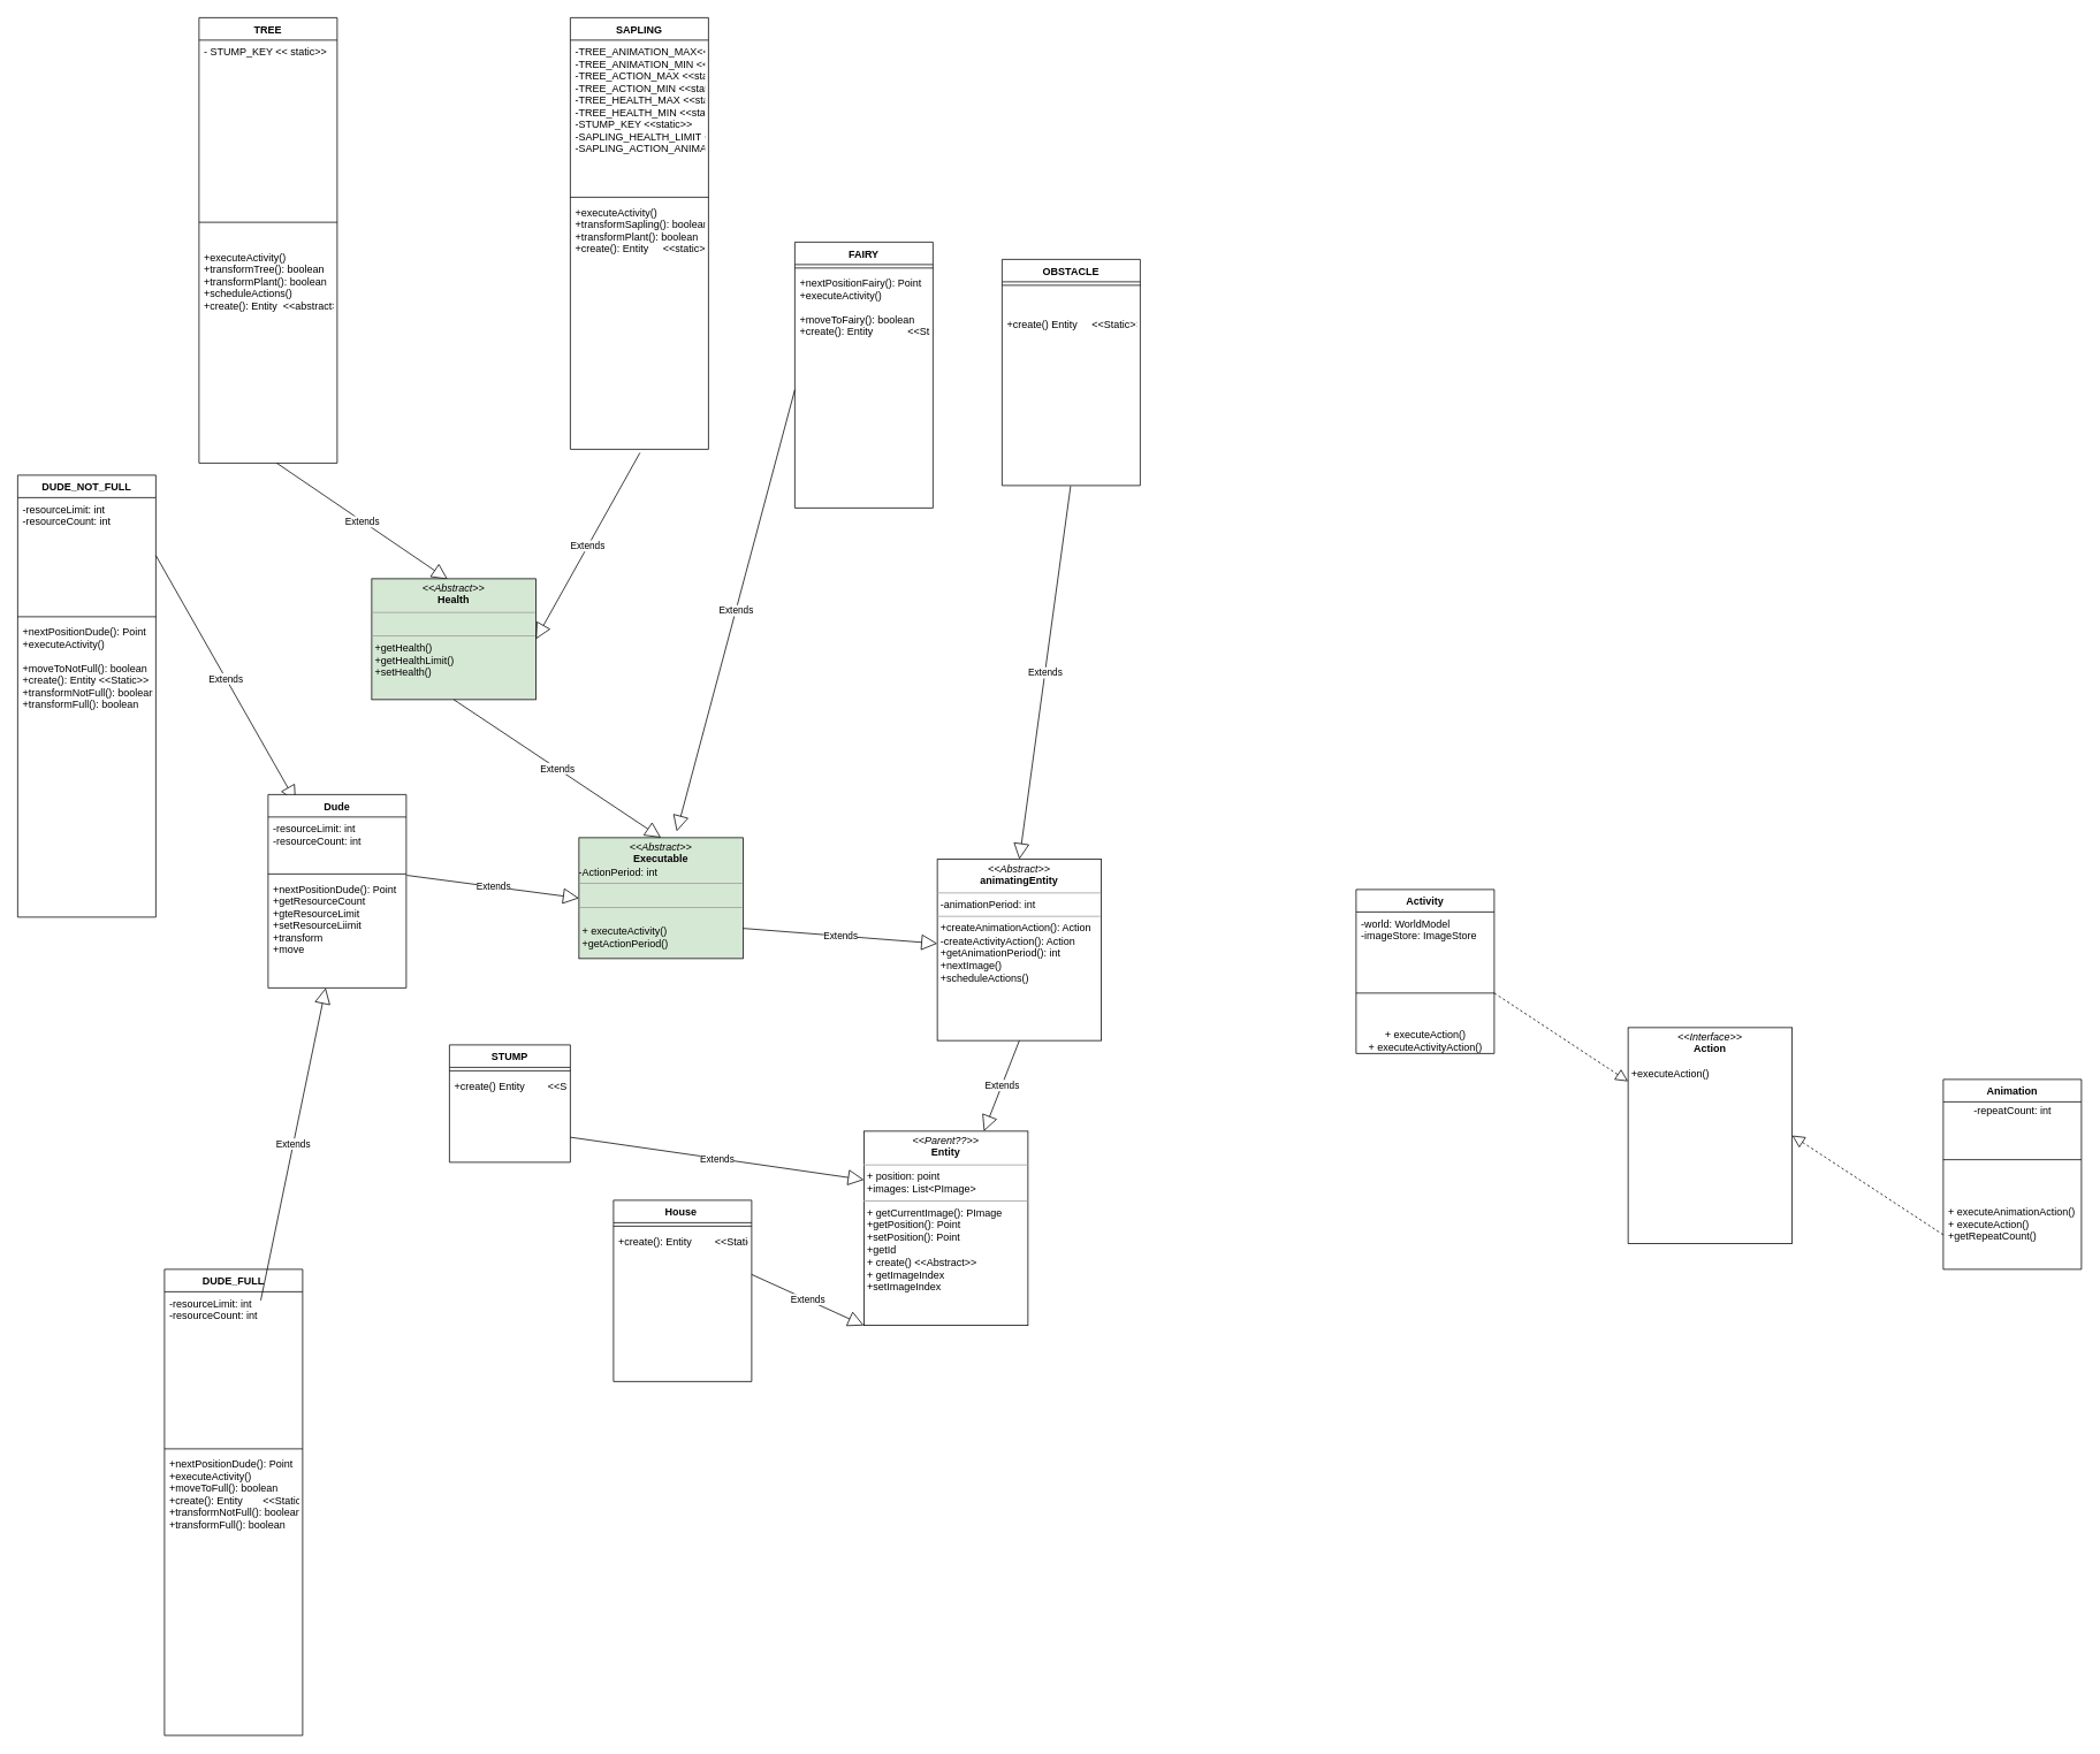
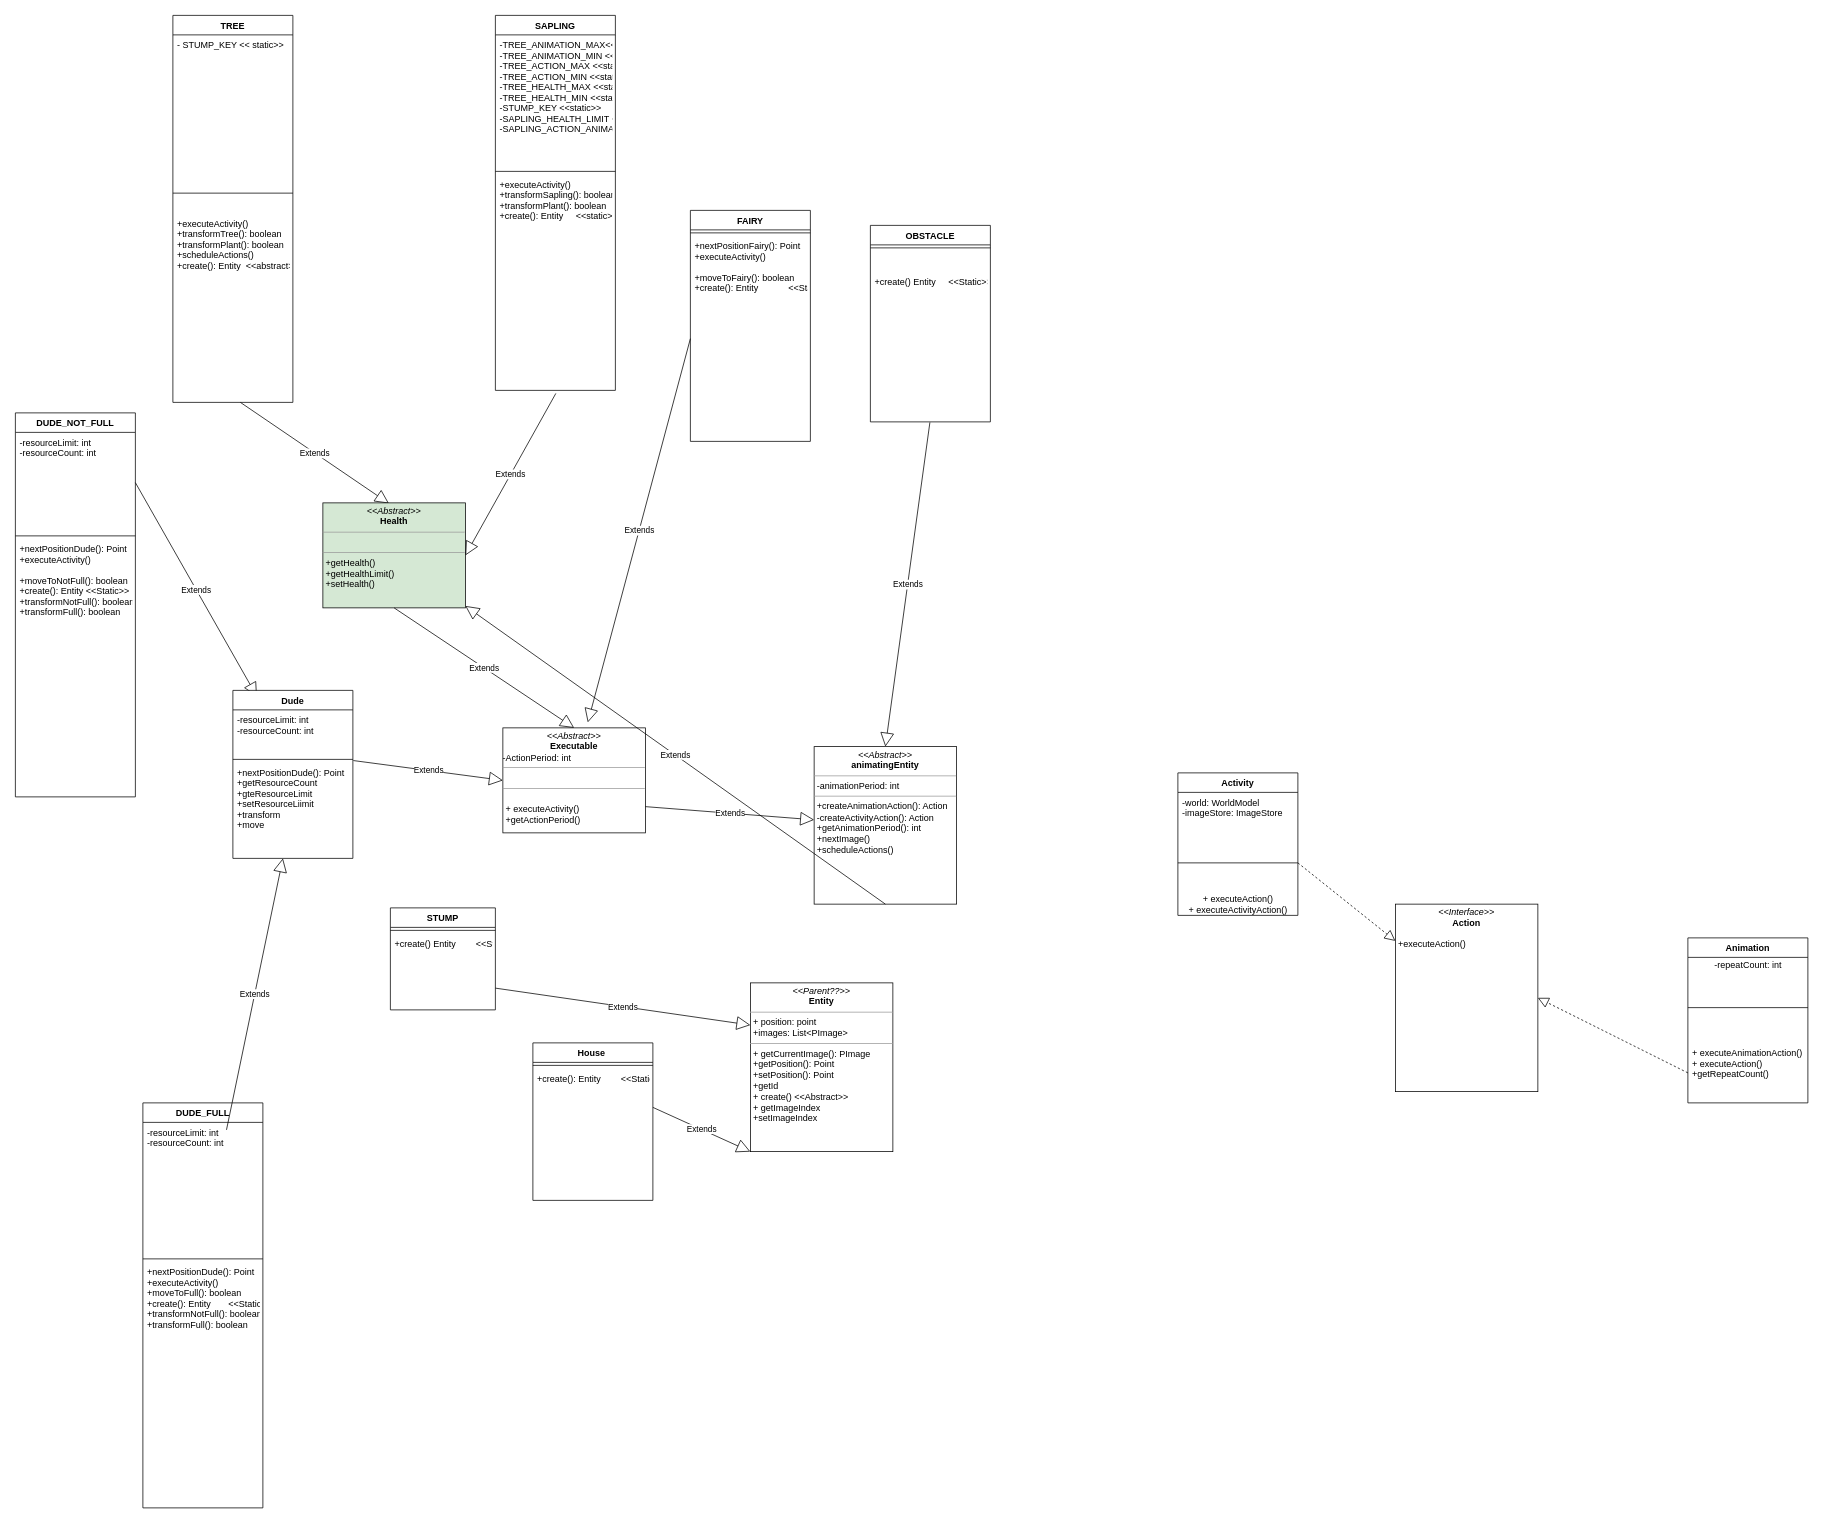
- <mxCell id="30" value="&lt;p style=&quot;margin: 0px ; margin-top: 4px ; text-align: center&quot;&gt;&lt;i&gt;&amp;lt;&amp;lt;Abstract&amp;gt;&amp;gt;&lt;/i&gt;&lt;br&gt;&lt;b&gt;Executable&lt;/b&gt;&lt;/p&gt;-ActionPeriod: int&lt;hr size=&quot;1&quot;&gt;&lt;p style=&quot;margin: 0px ; margin-left: 4px&quot;&gt;&lt;br&gt;&lt;/p&gt;&lt;hr size=&quot;1&quot;&gt;&lt;p style=&quot;margin: 0px ; margin-left: 4px&quot;&gt;&lt;br&gt;+ executeActivity()&lt;/p&gt;&lt;p style=&quot;margin: 0px ; margin-left: 4px&quot;&gt;+getActionPeriod()&lt;/p&gt;" style="verticalAlign=top;align=left;overflow=fill;fontSize=12;fontFamily=Helvetica;html=1;fillColor=#d5e8d4;" vertex="1" parent="1"><mxGeometry x="670" y="970" width="190" height="140" as="geometry" /></mxCell>
+ <mxCell id="30" value="&lt;p style=&quot;margin: 0px ; margin-top: 4px ; text-align: center&quot;&gt;&lt;i&gt;&amp;lt;&amp;lt;Abstract&amp;gt;&amp;gt;&lt;/i&gt;&lt;br&gt;&lt;b&gt;Executable&lt;/b&gt;&lt;/p&gt;-ActionPeriod: int&lt;hr size=&quot;1&quot;&gt;&lt;p style=&quot;margin: 0px ; margin-left: 4px&quot;&gt;&lt;br&gt;&lt;/p&gt;&lt;hr size=&quot;1&quot;&gt;&lt;p style=&quot;margin: 0px ; margin-left: 4px&quot;&gt;&lt;br&gt;+ executeActivity()&lt;/p&gt;&lt;p style=&quot;margin: 0px ; margin-left: 4px&quot;&gt;+getActionPeriod()&lt;/p&gt;" style="verticalAlign=top;align=left;overflow=fill;fontSize=12;fontFamily=Helvetica;html=1;" vertex="1" parent="1"><mxGeometry x="670" y="970" width="190" height="140" as="geometry" /></mxCell>
- <mxCell id="32" value="Extends" style="endArrow=block;endSize=16;endFill=0;html=1;rounded=0;exitX=0.5;exitY=1;exitDx=0;exitDy=0;" edge="1" parent="1" source="29" target="23"><mxGeometry width="160" relative="1" as="geometry"><mxPoint x="1520" y="1900" as="sourcePoint" /><mxPoint x="1680" y="1900" as="targetPoint" /></mxGeometry></mxCell>
+ <mxCell id="32" value="Extends" style="endArrow=block;endSize=16;endFill=0;html=1;rounded=0;exitX=0.5;exitY=1;exitDx=0;exitDy=0;" edge="1" parent="1" source="29" target="33"><mxGeometry width="160" relative="1" as="geometry"><mxPoint x="1520" y="1900" as="sourcePoint" /><mxPoint x="1680" y="1900" as="targetPoint" /></mxGeometry></mxCell>
- <mxCell id="49" value="&lt;p style=&quot;margin: 0px ; margin-top: 4px ; text-align: center&quot;&gt;&lt;i&gt;&amp;lt;&amp;lt;Interface&amp;gt;&amp;gt;&lt;/i&gt;&lt;br&gt;&lt;b&gt;Action&lt;/b&gt;&lt;/p&gt;&lt;p style=&quot;margin: 0px ; margin-left: 4px&quot;&gt;&lt;br style=&quot;padding: 0px ; margin: 0px&quot;&gt;&lt;span&gt;+executeAction()&lt;/span&gt;&lt;br&gt;&lt;/p&gt;&lt;p style=&quot;margin: 0px ; margin-left: 4px&quot;&gt;&lt;br&gt;&lt;br&gt;&lt;/p&gt;&lt;p style=&quot;margin: 0px ; margin-left: 4px&quot;&gt;&lt;br&gt;&lt;/p&gt;" style="verticalAlign=top;align=left;overflow=fill;fontSize=12;fontFamily=Helvetica;html=1;" vertex="1" parent="1"><mxGeometry x="1885" y="1190" width="190" height="250" as="geometry" /></mxCell>
+ <mxCell id="49" value="&lt;p style=&quot;margin: 0px ; margin-top: 4px ; text-align: center&quot;&gt;&lt;i&gt;&amp;lt;&amp;lt;Interface&amp;gt;&amp;gt;&lt;/i&gt;&lt;br&gt;&lt;b&gt;Action&lt;/b&gt;&lt;/p&gt;&lt;p style=&quot;margin: 0px ; margin-left: 4px&quot;&gt;&lt;br style=&quot;padding: 0px ; margin: 0px&quot;&gt;&lt;span&gt;+executeAction()&lt;/span&gt;&lt;br&gt;&lt;/p&gt;&lt;p style=&quot;margin: 0px ; margin-left: 4px&quot;&gt;&lt;br&gt;&lt;br&gt;&lt;/p&gt;&lt;p style=&quot;margin: 0px ; margin-left: 4px&quot;&gt;&lt;br&gt;&lt;/p&gt;" style="verticalAlign=top;align=left;overflow=fill;fontSize=12;fontFamily=Helvetica;html=1;" vertex="1" parent="1"><mxGeometry x="1860" y="1205" width="190" height="250" as="geometry" /></mxCell>
